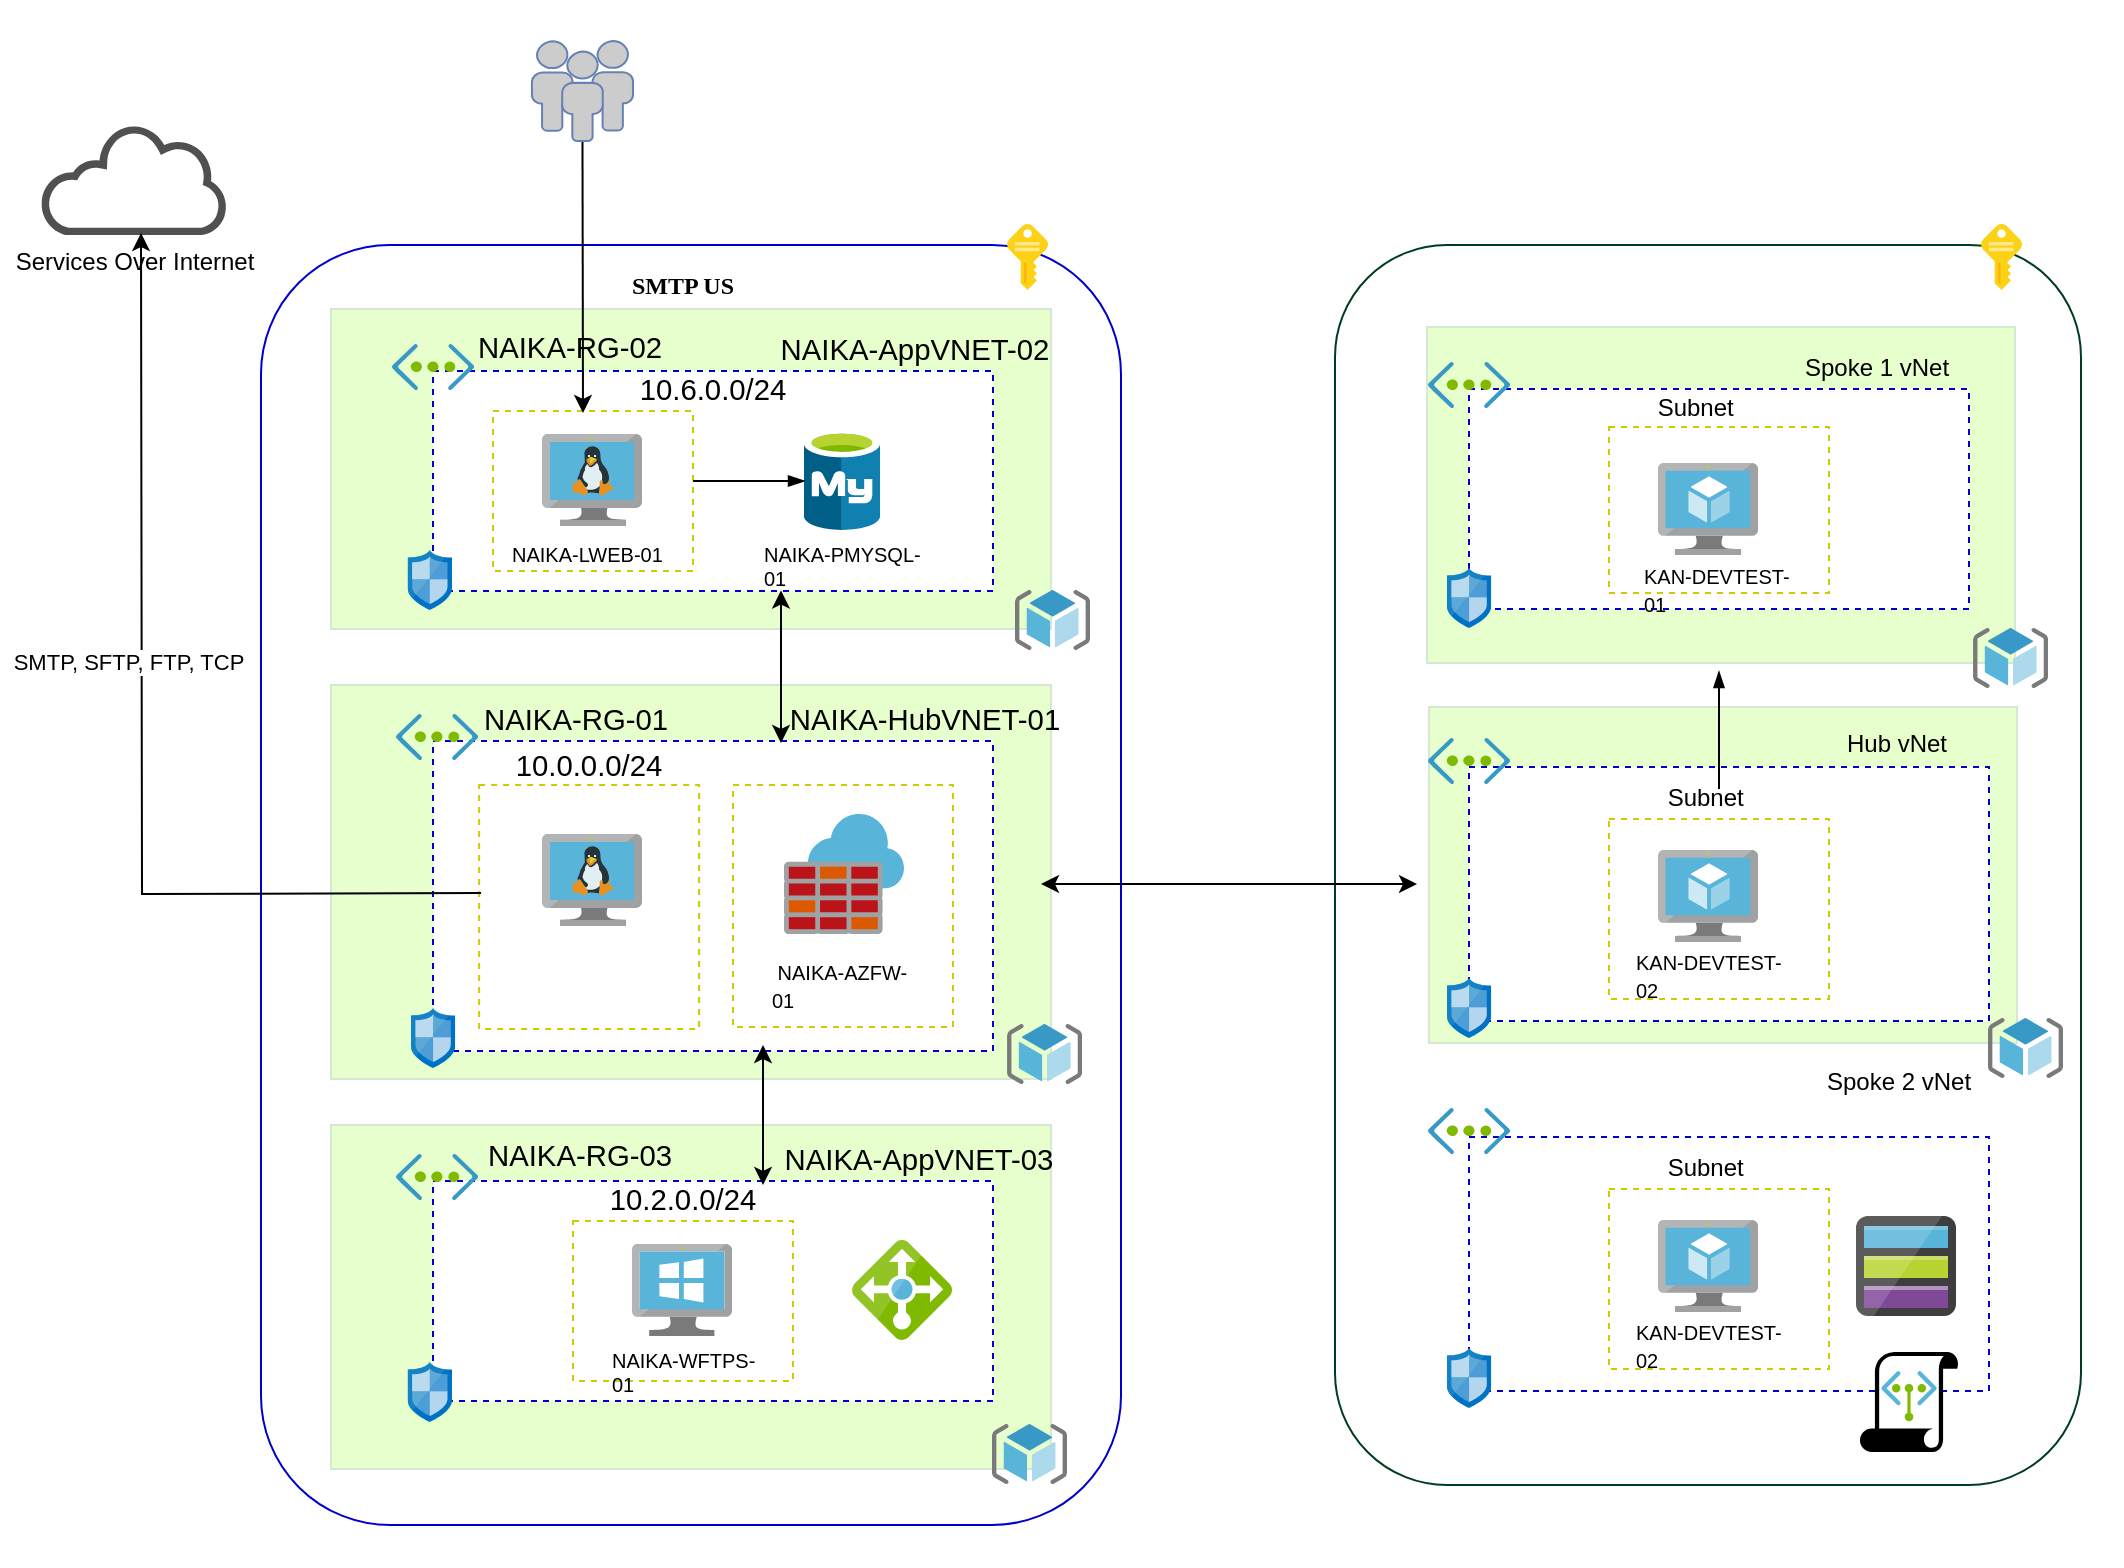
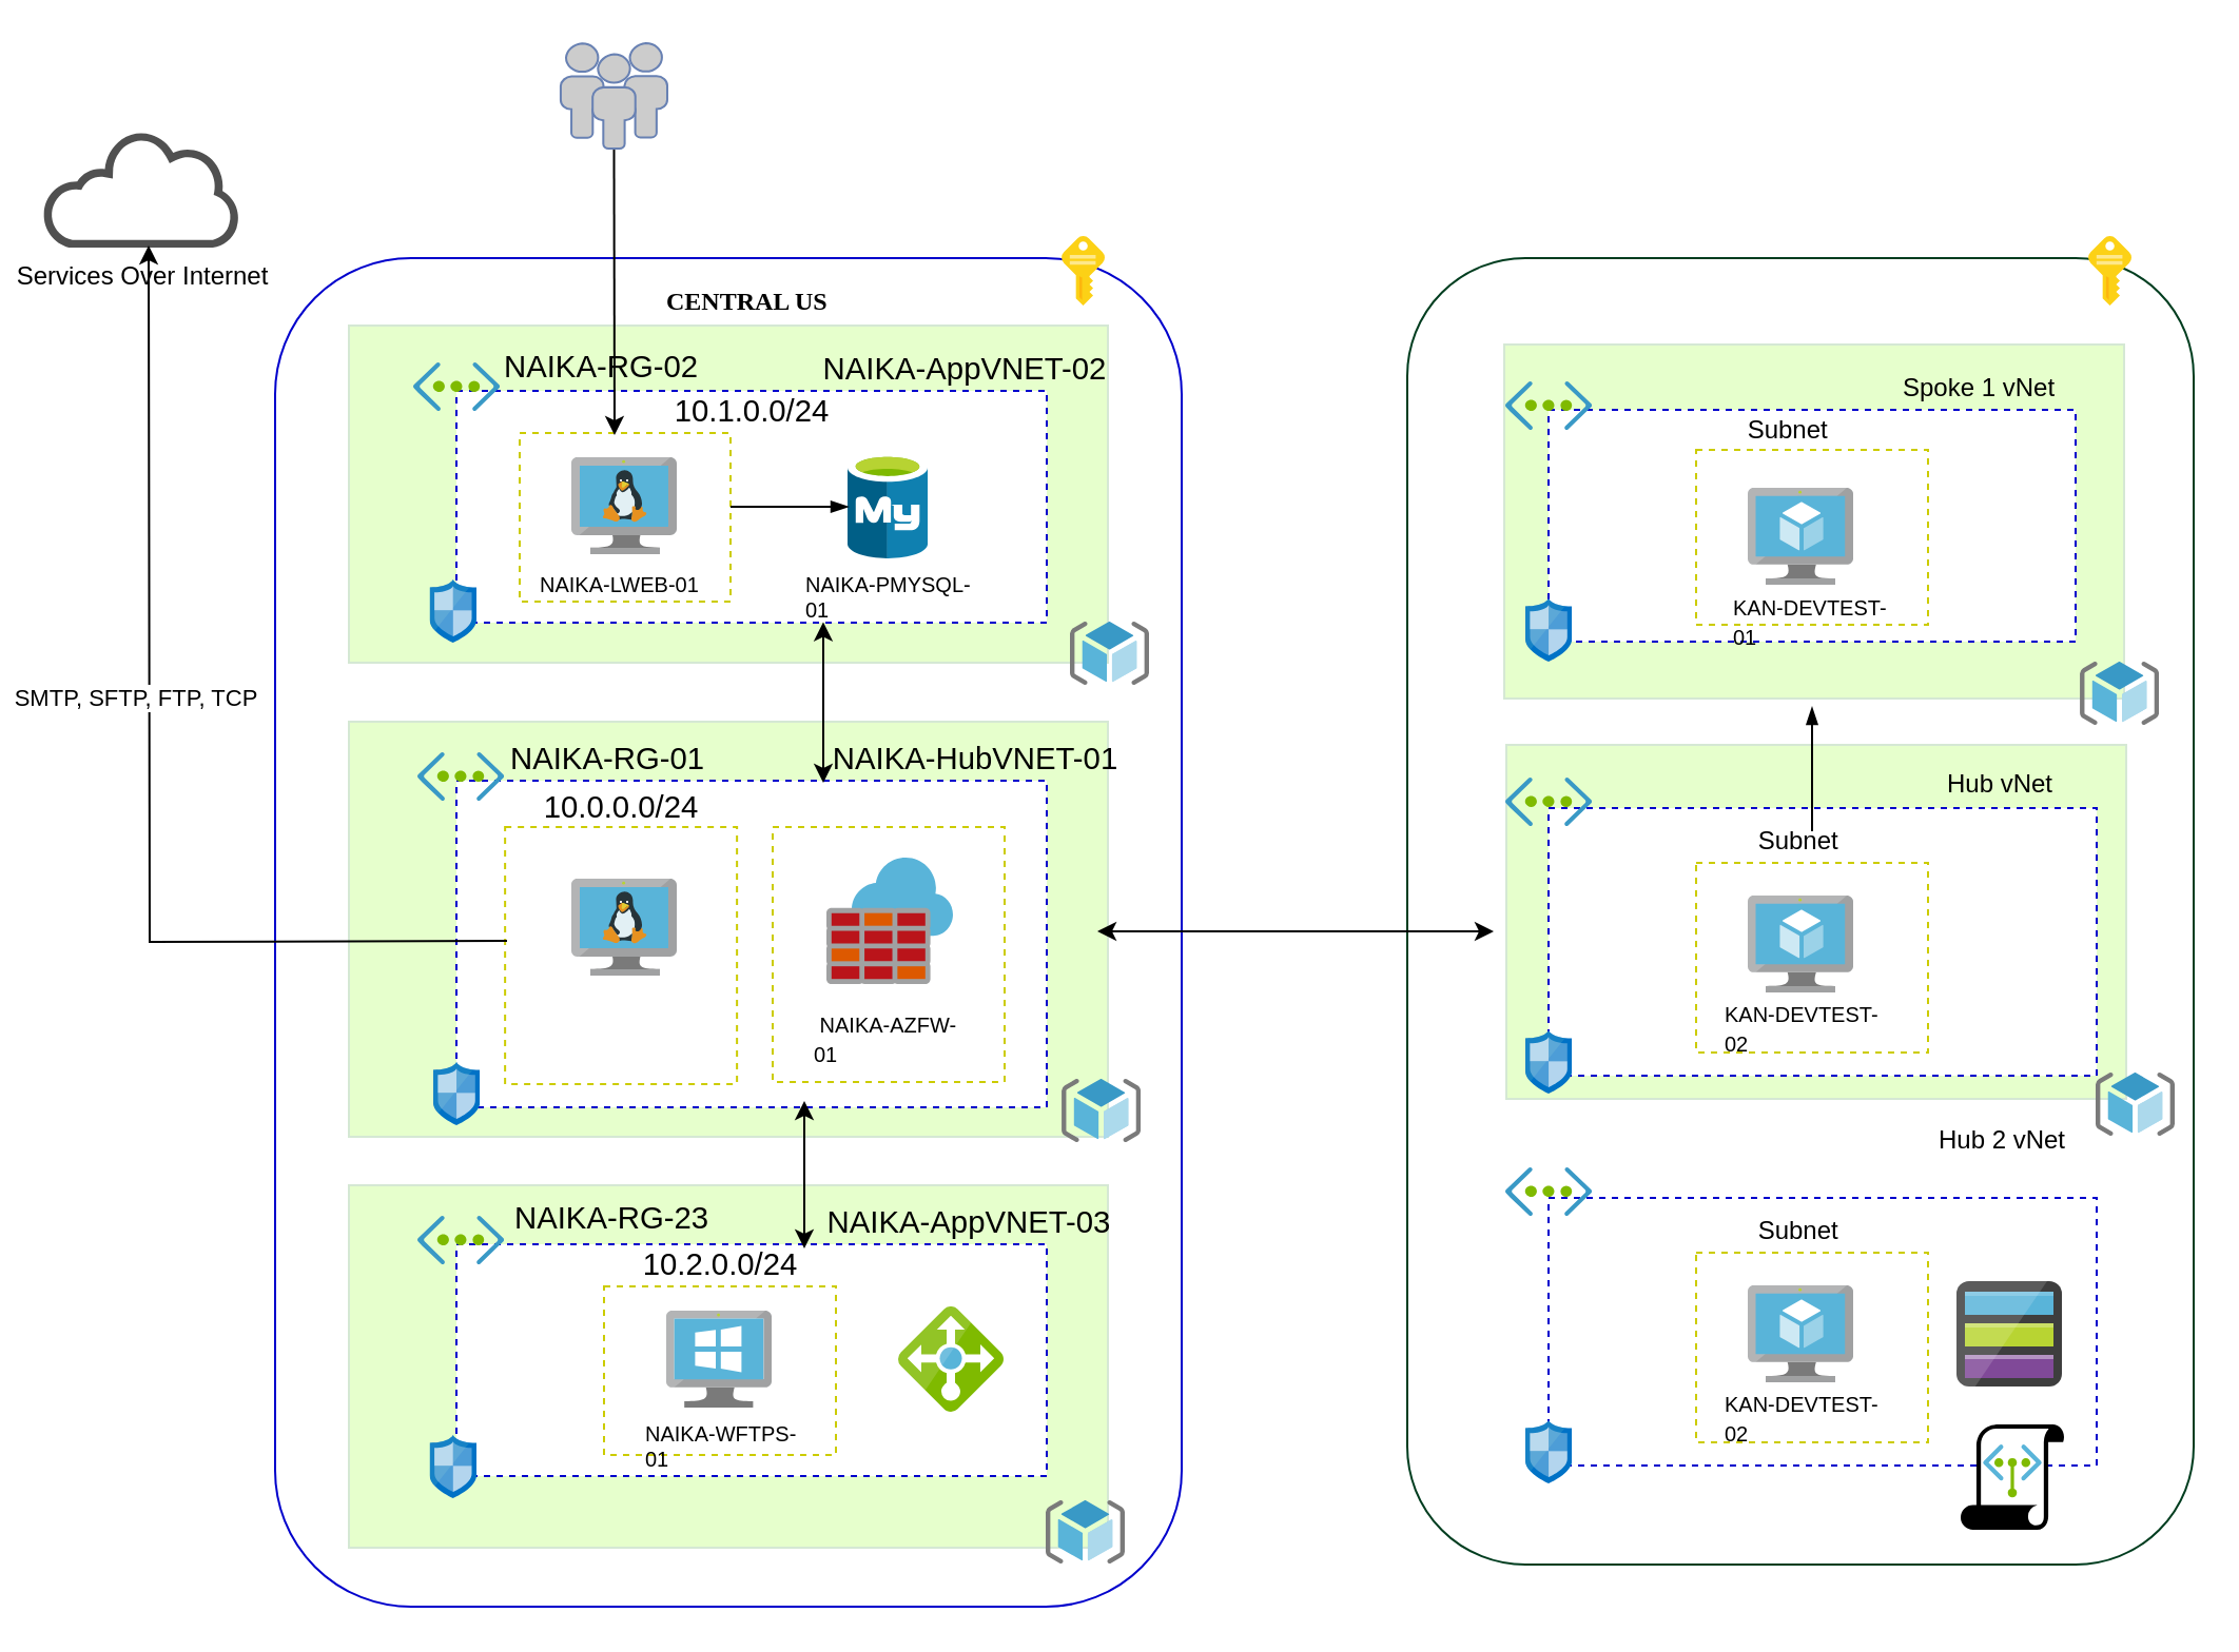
- <mxCell id="75" value="&lt;span lang=&quot;EN-US&quot;&gt;&lt;font style=&quot;font-size: 12px&quot; face=&quot;Tahoma&quot;&gt;&lt;b&gt;SMTP US&lt;/b&gt;&lt;/font&gt;&lt;/span&gt;" style="text;whiteSpace=wrap;html=1;" vertex="1" parent="1"><mxGeometry x="314" y="129" width="88" height="21" as="geometry" /></mxCell>
+ <mxCell id="75" value="&lt;span lang=&quot;EN-US&quot;&gt;&lt;font style=&quot;font-size: 12px&quot; face=&quot;Tahoma&quot;&gt;&lt;b&gt;CENTRAL US&lt;/b&gt;&lt;/font&gt;&lt;/span&gt;" style="text;whiteSpace=wrap;html=1;" vertex="1" parent="1"><mxGeometry x="314" y="129" width="88" height="21" as="geometry" /></mxCell>
- <mxCell id="38" value="&lt;span style=&quot;font-size: 11.0pt ; line-height: 107% ; font-family: &amp;#34;calibri&amp;#34; , sans-serif&quot;&gt;10.6.0.0/24&lt;/span&gt;" style="text;html=1;resizable=0;autosize=1;align=center;verticalAlign=middle;points=[];fillColor=none;strokeColor=none;rounded=0;shadow=0;dashed=1;" parent="1" vertex="1"><mxGeometry x="316" y="185" width="80" height="20" as="geometry" /></mxCell>
+ <mxCell id="38" value="&lt;span style=&quot;font-size: 11.0pt ; line-height: 107% ; font-family: &amp;#34;calibri&amp;#34; , sans-serif&quot;&gt;10.1.0.0/24&lt;/span&gt;" style="text;html=1;resizable=0;autosize=1;align=center;verticalAlign=middle;points=[];fillColor=none;strokeColor=none;rounded=0;shadow=0;dashed=1;" parent="1" vertex="1"><mxGeometry x="316" y="185" width="80" height="20" as="geometry" /></mxCell>
- <mxCell id="70" value="Spoke 2 vNet" style="text;html=1;resizable=0;autosize=1;align=center;verticalAlign=middle;points=[];fillColor=none;strokeColor=none;rounded=0;shadow=0;dashed=1;" parent="1" vertex="1"><mxGeometry x="904" y="531" width="90" height="20" as="geometry" /></mxCell>
+ <mxCell id="70" value="Hub 2 vNet" style="text;html=1;resizable=0;autosize=1;align=center;verticalAlign=middle;points=[];fillColor=none;strokeColor=none;rounded=0;shadow=0;dashed=1;" parent="1" vertex="1"><mxGeometry x="904" y="531" width="90" height="20" as="geometry" /></mxCell>
- <mxCell id="74" value="&lt;span style=&quot;font-size: 11.0pt ; line-height: 107% ; font-family: &amp;#34;calibri&amp;#34; , sans-serif&quot;&gt;NAIKA-RG-03&lt;/span&gt;" style="text;whiteSpace=wrap;html=1;" vertex="1" parent="1"><mxGeometry x="242.07" y="564" width="100" height="31" as="geometry" /></mxCell>
+ <mxCell id="74" value="&lt;span style=&quot;font-size: 11.0pt ; line-height: 107% ; font-family: &amp;#34;calibri&amp;#34; , sans-serif&quot;&gt;NAIKA-RG-23&lt;/span&gt;" style="text;whiteSpace=wrap;html=1;" vertex="1" parent="1"><mxGeometry x="242.07" y="564" width="100" height="31" as="geometry" /></mxCell>
